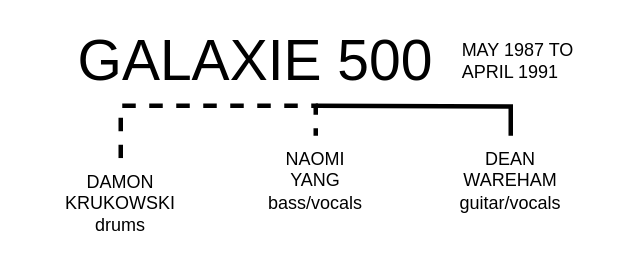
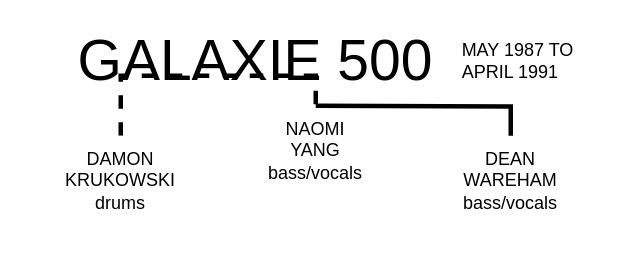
- <mxCell id="3" value="&lt;div&gt;NAOMI&lt;/div&gt;&lt;div&gt;YANG&lt;/div&gt;&lt;div&gt;bass/vocals&lt;br&gt;&lt;/div&gt;" style="rounded=1;whiteSpace=wrap;html=1;strokeColor=none;" parent="1" vertex="1"><mxGeometry x="150" y="90" width="120" height="60" as="geometry" /></mxCell>
+ <mxCell id="3" value="&lt;div&gt;NAOMI&lt;/div&gt;&lt;div&gt;YANG&lt;/div&gt;&lt;div&gt;bass/vocals&lt;br&gt;&lt;/div&gt;" style="rounded=1;whiteSpace=wrap;html=1;strokeColor=none;" parent="1" vertex="1"><mxGeometry x="150" y="70" width="120" height="60" as="geometry" /></mxCell>
- <mxCell id="2" value="&lt;div&gt;DEAN&lt;/div&gt;&lt;div&gt;WAREHAM&lt;/div&gt;&lt;div&gt;guitar/vocals&lt;br&gt;&lt;/div&gt;" style="rounded=1;whiteSpace=wrap;html=1;strokeColor=none;" parent="1" vertex="1"><mxGeometry x="280" y="90" width="120" height="60" as="geometry" /></mxCell>
+ <mxCell id="2" value="&lt;div&gt;DEAN&lt;/div&gt;&lt;div&gt;WAREHAM&lt;/div&gt;&lt;div&gt;bass/vocals&lt;br&gt;&lt;/div&gt;" style="rounded=1;whiteSpace=wrap;html=1;strokeColor=none;" parent="1" vertex="1"><mxGeometry x="280" y="90" width="120" height="60" as="geometry" /></mxCell>
- <mxCell id="5" value="&lt;div&gt;DAMON&lt;/div&gt;&lt;div&gt;KRUKOWSKI&lt;/div&gt;&lt;div&gt;drums&lt;br&gt;&lt;/div&gt;" style="rounded=1;whiteSpace=wrap;html=1;strokeWidth=1;dashed=1;strokeColor=none;" parent="1" vertex="1"><mxGeometry x="20" y="105" width="120" height="60" as="geometry" /></mxCell>
+ <mxCell id="5" value="&lt;div&gt;DAMON&lt;/div&gt;&lt;div&gt;KRUKOWSKI&lt;/div&gt;&lt;div&gt;drums&lt;br&gt;&lt;/div&gt;" style="rounded=1;whiteSpace=wrap;html=1;strokeWidth=1;dashed=1;strokeColor=none;" parent="1" vertex="1"><mxGeometry x="20" y="90" width="120" height="60" as="geometry" /></mxCell>
